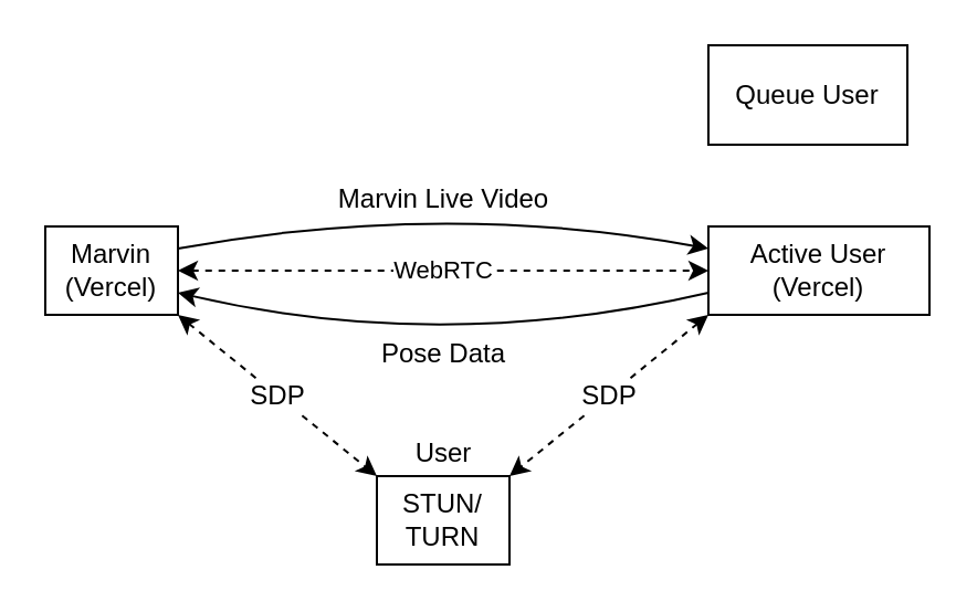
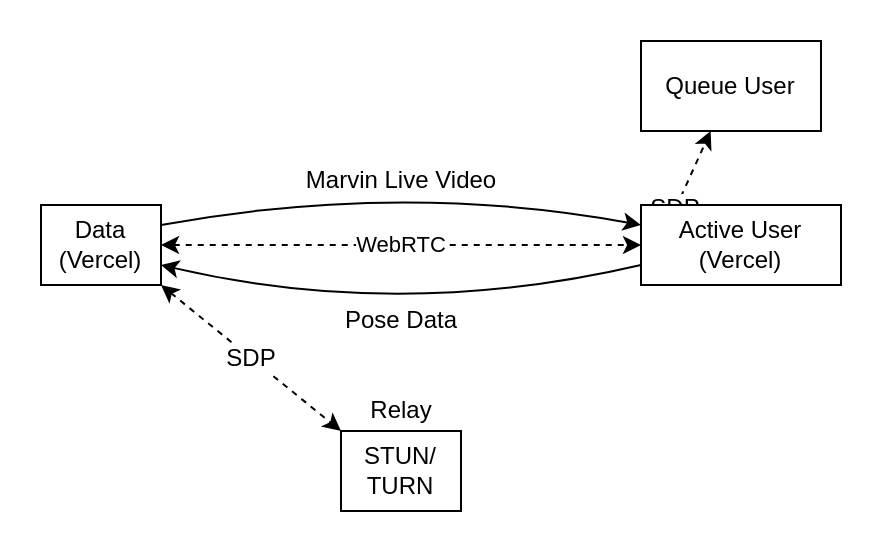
- <mxCell id="5" value="Marvin&lt;br&gt;(Vercel)" style="whiteSpace=wrap;html=1;" vertex="1" parent="1"><mxGeometry x="20" y="102" width="60" height="40" as="geometry" /></mxCell>
+ <mxCell id="5" value="Data&lt;br&gt;(Vercel)" style="whiteSpace=wrap;html=1;" vertex="1" parent="1"><mxGeometry x="20" y="102" width="60" height="40" as="geometry" /></mxCell>
- <mxCell id="6" value="SDP" style="edgeStyle=none;html=1;exitX=0;exitY=1;exitDx=0;exitDy=0;entryX=1;entryY=0;entryDx=0;entryDy=0;fontFamily=Helvetica;fontSize=12;fontColor=default;startArrow=classic;startFill=1;dashed=1;" edge="1" parent="1" source="8" target="11"><mxGeometry relative="1" as="geometry" /></mxCell>
+ <mxCell id="6" value="SDP" style="edgeStyle=none;html=1;exitX=0;exitY=1;exitDx=0;exitDy=0;fontFamily=Helvetica;fontSize=12;fontColor=default;startArrow=classic;startFill=1;dashed=1;" edge="1" parent="1" source="8" target="9"><mxGeometry relative="1" as="geometry" /></mxCell>
- <mxCell id="12" value="User" style="text;html=1;align=center;verticalAlign=middle;resizable=0;points=[];autosize=1;strokeColor=none;fillColor=none;fontSize=12;fontFamily=Helvetica;fontColor=default;" vertex="1" parent="10"><mxGeometry x="5" width="50" height="30" as="geometry" /></mxCell>
+ <mxCell id="12" value="Relay" style="text;html=1;align=center;verticalAlign=middle;resizable=0;points=[];autosize=1;strokeColor=none;fillColor=none;fontSize=12;fontFamily=Helvetica;fontColor=default;" vertex="1" parent="10"><mxGeometry x="5" width="50" height="30" as="geometry" /></mxCell>
